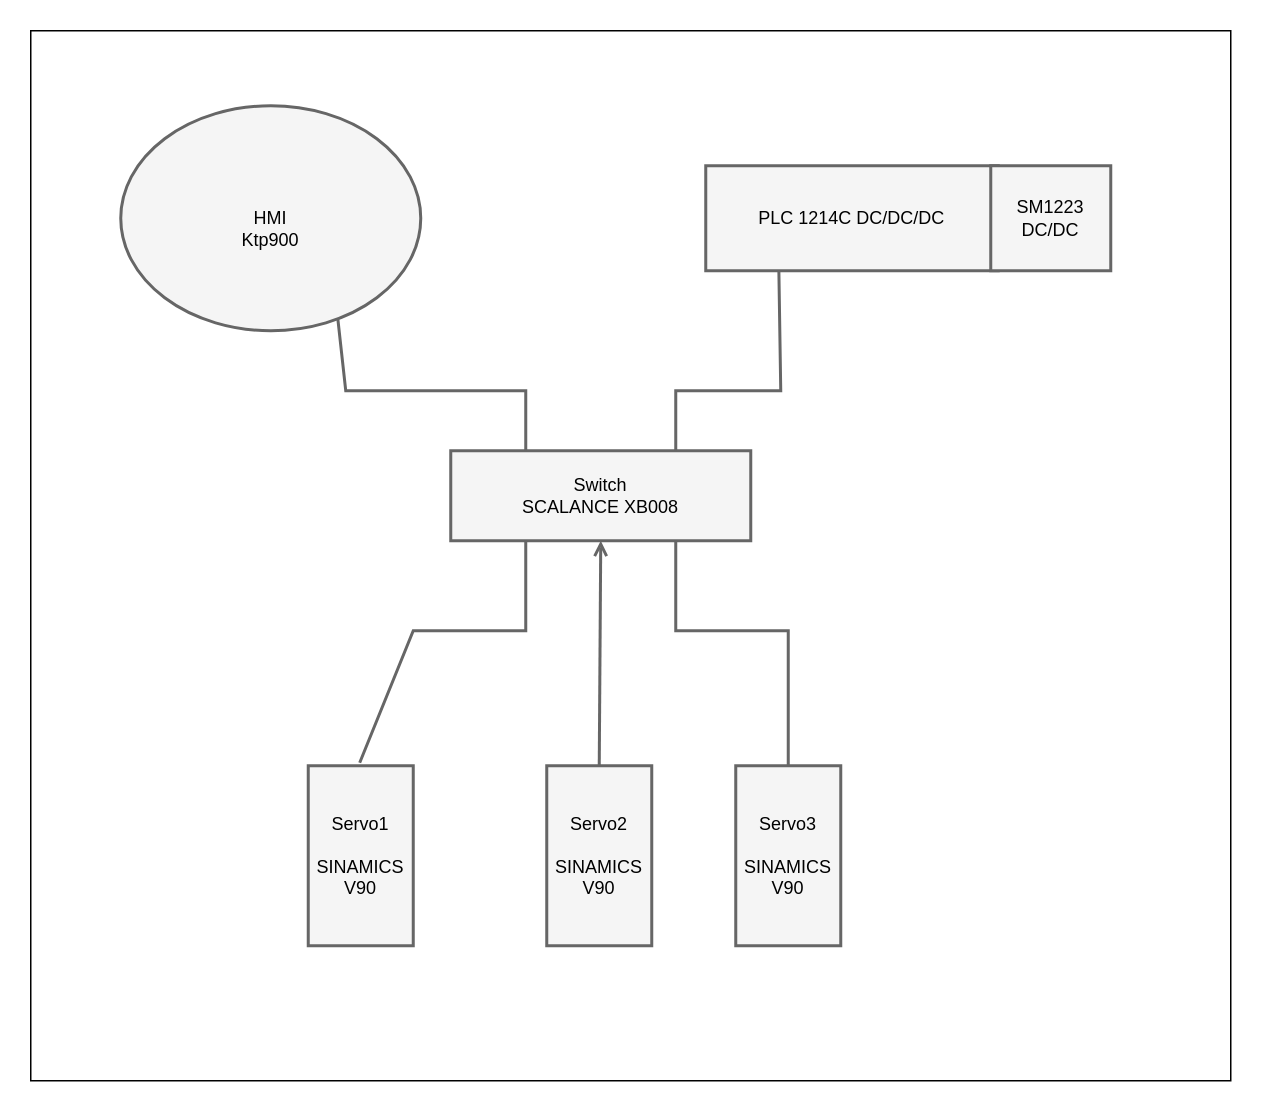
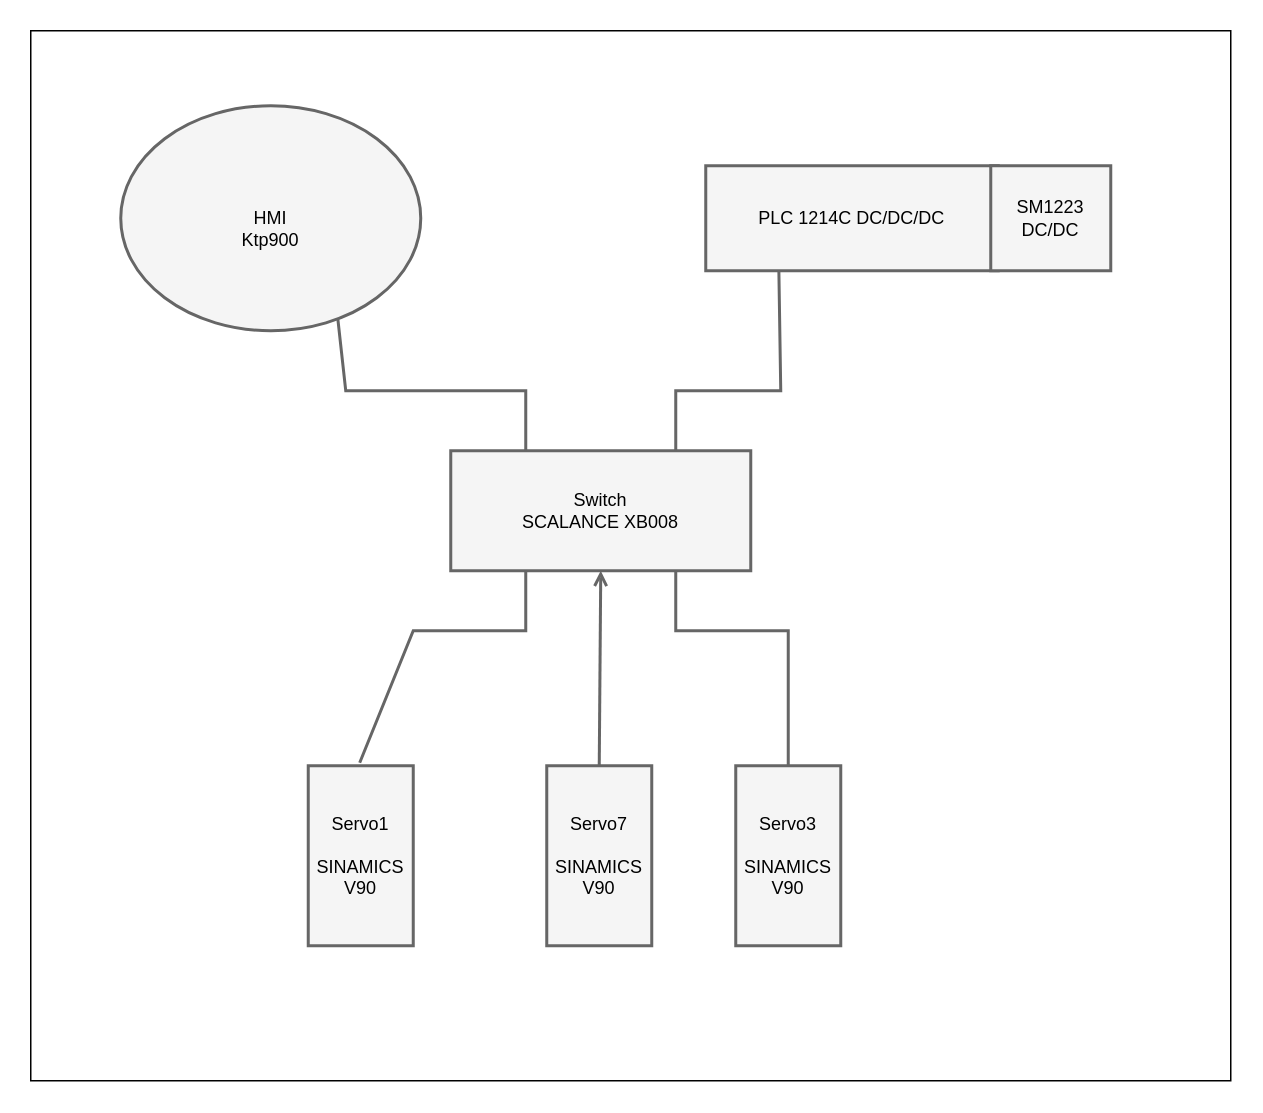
- <mxCell id="3" value="Switch&lt;br&gt;SCALANCE XB008" style="rounded=0;whiteSpace=wrap;html=1;strokeWidth=2;fillColor=#f5f5f5;fontColor=#000000;strokeColor=#666666;labelBackgroundColor=none;labelBorderColor=none;" vertex="1" parent="1"><mxGeometry x="300" y="300" width="200" height="60" as="geometry" /></mxCell>
+ <mxCell id="3" value="Switch&lt;br&gt;SCALANCE XB008" style="rounded=0;whiteSpace=wrap;html=1;strokeWidth=2;fillColor=#f5f5f5;fontColor=#000000;strokeColor=#666666;labelBackgroundColor=none;labelBorderColor=none;" vertex="1" parent="1"><mxGeometry x="300" y="300" width="200" height="80" as="geometry" /></mxCell>
- <mxCell id="6" value="&lt;span style=&quot;font-family: Helvetica; font-size: 12px; font-style: normal; font-variant-ligatures: normal; font-variant-caps: normal; font-weight: 400; letter-spacing: normal; orphans: 2; text-align: center; text-indent: 0px; text-transform: none; widows: 2; word-spacing: 0px; -webkit-text-stroke-width: 0px; text-decoration-thickness: initial; text-decoration-style: initial; text-decoration-color: initial; float: none; display: inline !important;&quot;&gt;Servo2&lt;br&gt;&lt;/span&gt;&lt;br style=&quot;border-color: var(--border-color); font-family: Helvetica; font-size: 12px; font-style: normal; font-variant-ligatures: normal; font-variant-caps: normal; font-weight: 400; letter-spacing: normal; orphans: 2; text-align: center; text-indent: 0px; text-transform: none; widows: 2; word-spacing: 0px; -webkit-text-stroke-width: 0px; text-decoration-thickness: initial; text-decoration-style: initial; text-decoration-color: initial;&quot;&gt;&lt;span style=&quot;font-family: Helvetica; font-size: 12px; font-style: normal; font-variant-ligatures: normal; font-variant-caps: normal; font-weight: 400; letter-spacing: normal; orphans: 2; text-align: center; text-indent: 0px; text-transform: none; widows: 2; word-spacing: 0px; -webkit-text-stroke-width: 0px; text-decoration-thickness: initial; text-decoration-style: initial; text-decoration-color: initial; float: none; display: inline !important;&quot;&gt;SINAMICS V90&lt;/span&gt;" style="rounded=0;whiteSpace=wrap;html=1;direction=south;strokeWidth=2;fillColor=#f5f5f5;fontColor=#000000;strokeColor=#666666;labelBackgroundColor=none;labelBorderColor=none;" vertex="1" parent="1"><mxGeometry x="364" y="510" width="70" height="120" as="geometry" /></mxCell>
+ <mxCell id="6" value="&lt;span style=&quot;font-family: Helvetica; font-size: 12px; font-style: normal; font-variant-ligatures: normal; font-variant-caps: normal; font-weight: 400; letter-spacing: normal; orphans: 2; text-align: center; text-indent: 0px; text-transform: none; widows: 2; word-spacing: 0px; -webkit-text-stroke-width: 0px; text-decoration-thickness: initial; text-decoration-style: initial; text-decoration-color: initial; float: none; display: inline !important;&quot;&gt;Servo7&lt;br&gt;&lt;/span&gt;&lt;br style=&quot;border-color: var(--border-color); font-family: Helvetica; font-size: 12px; font-style: normal; font-variant-ligatures: normal; font-variant-caps: normal; font-weight: 400; letter-spacing: normal; orphans: 2; text-align: center; text-indent: 0px; text-transform: none; widows: 2; word-spacing: 0px; -webkit-text-stroke-width: 0px; text-decoration-thickness: initial; text-decoration-style: initial; text-decoration-color: initial;&quot;&gt;&lt;span style=&quot;font-family: Helvetica; font-size: 12px; font-style: normal; font-variant-ligatures: normal; font-variant-caps: normal; font-weight: 400; letter-spacing: normal; orphans: 2; text-align: center; text-indent: 0px; text-transform: none; widows: 2; word-spacing: 0px; -webkit-text-stroke-width: 0px; text-decoration-thickness: initial; text-decoration-style: initial; text-decoration-color: initial; float: none; display: inline !important;&quot;&gt;SINAMICS V90&lt;/span&gt;" style="rounded=0;whiteSpace=wrap;html=1;direction=south;strokeWidth=2;fillColor=#f5f5f5;fontColor=#000000;strokeColor=#666666;labelBackgroundColor=none;labelBorderColor=none;" vertex="1" parent="1"><mxGeometry x="364" y="510" width="70" height="120" as="geometry" /></mxCell>
